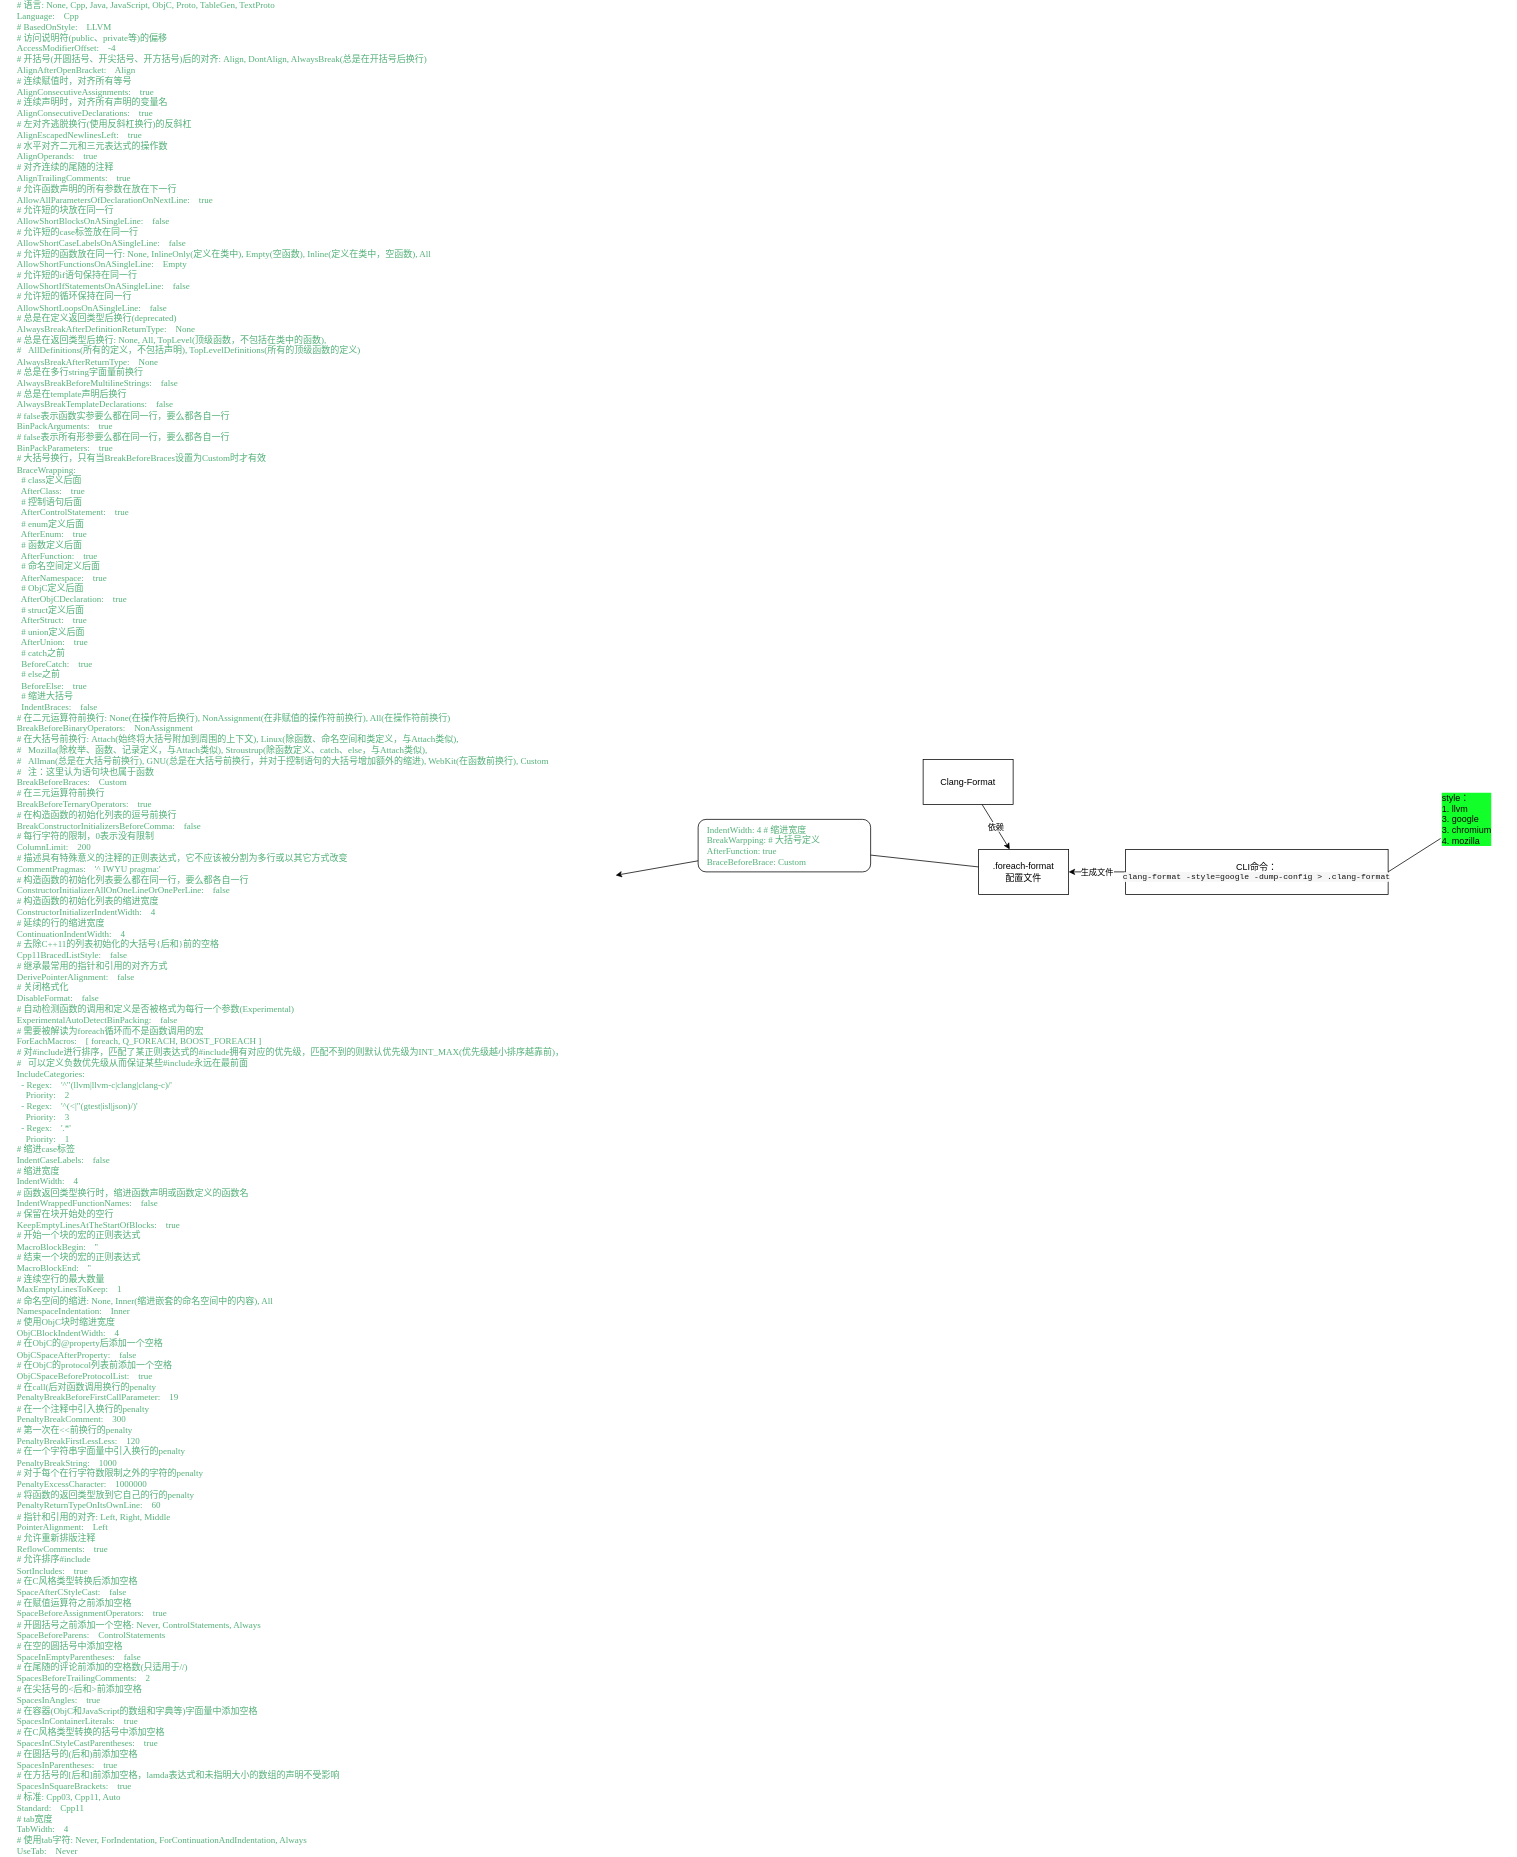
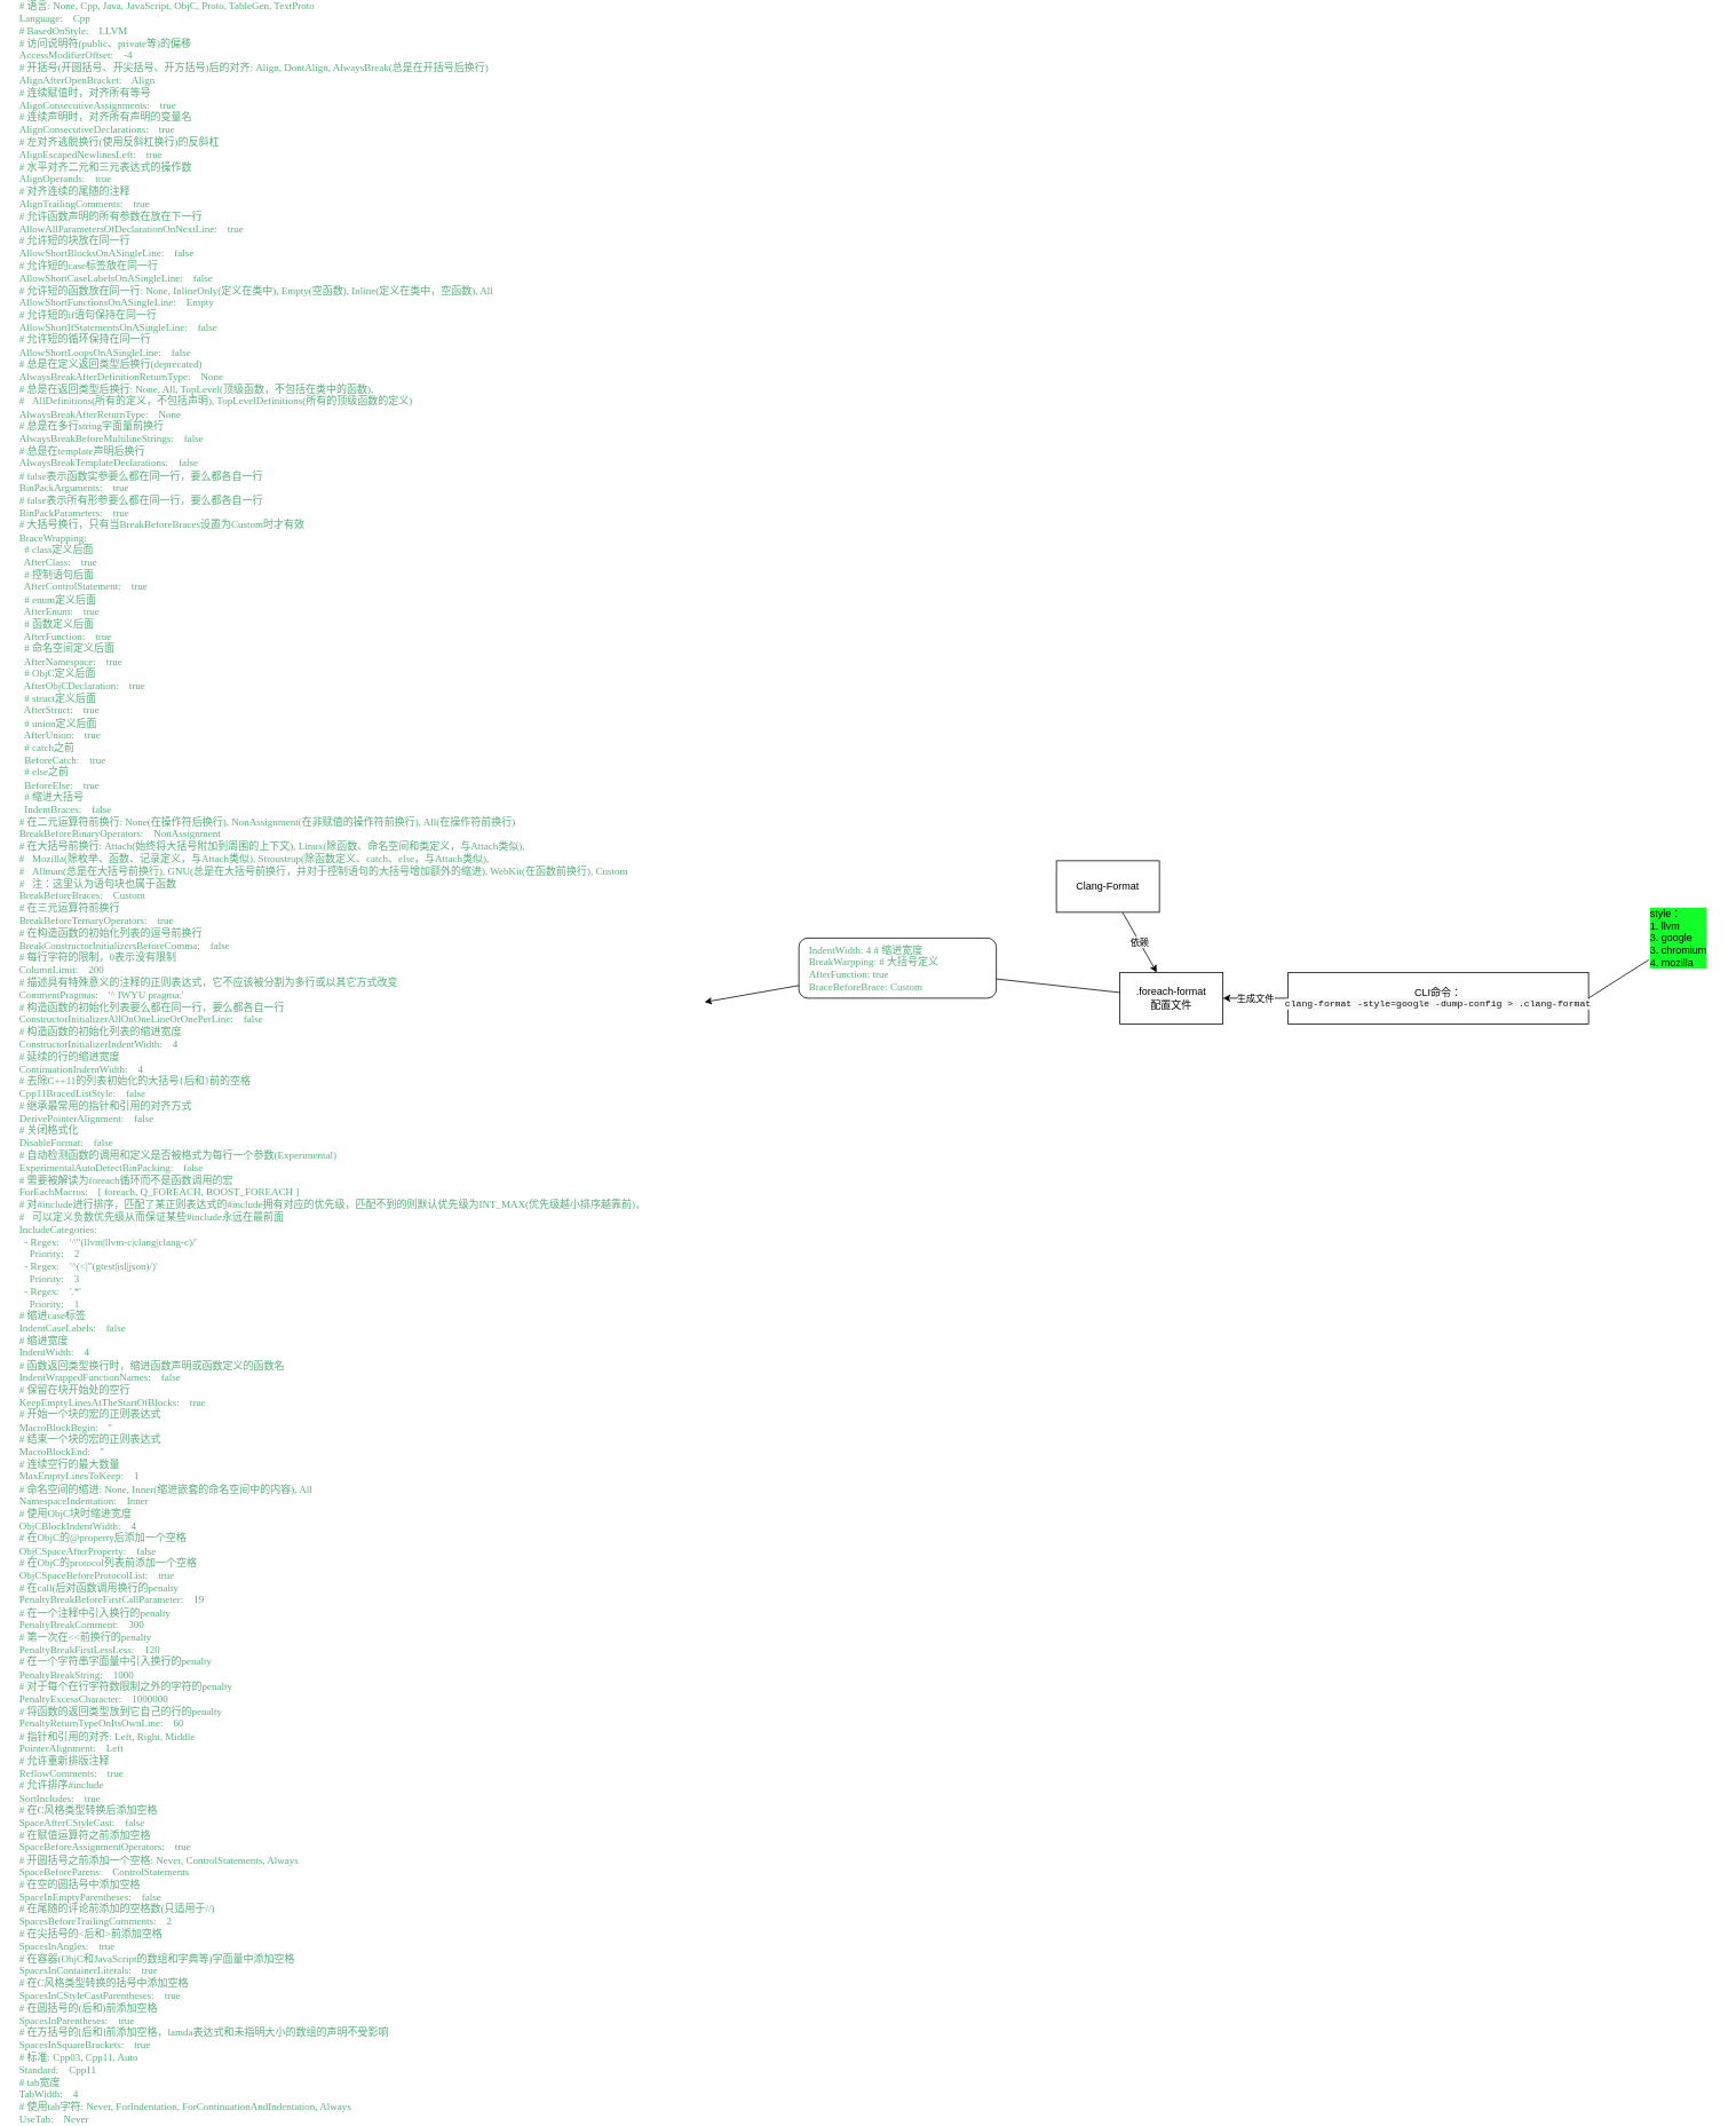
- <mxCell id="3" value="Clang-Format" style="whiteSpace=wrap;html=1;" vertex="1" parent="1"><mxGeometry x="1230" y="1000" width="120" height="60" as="geometry" /></mxCell>
+ <mxCell id="3" value="Clang-Format" style="whiteSpace=wrap;html=1;" vertex="1" parent="1"><mxGeometry x="1230" y="990" width="120" height="60" as="geometry" /></mxCell>
